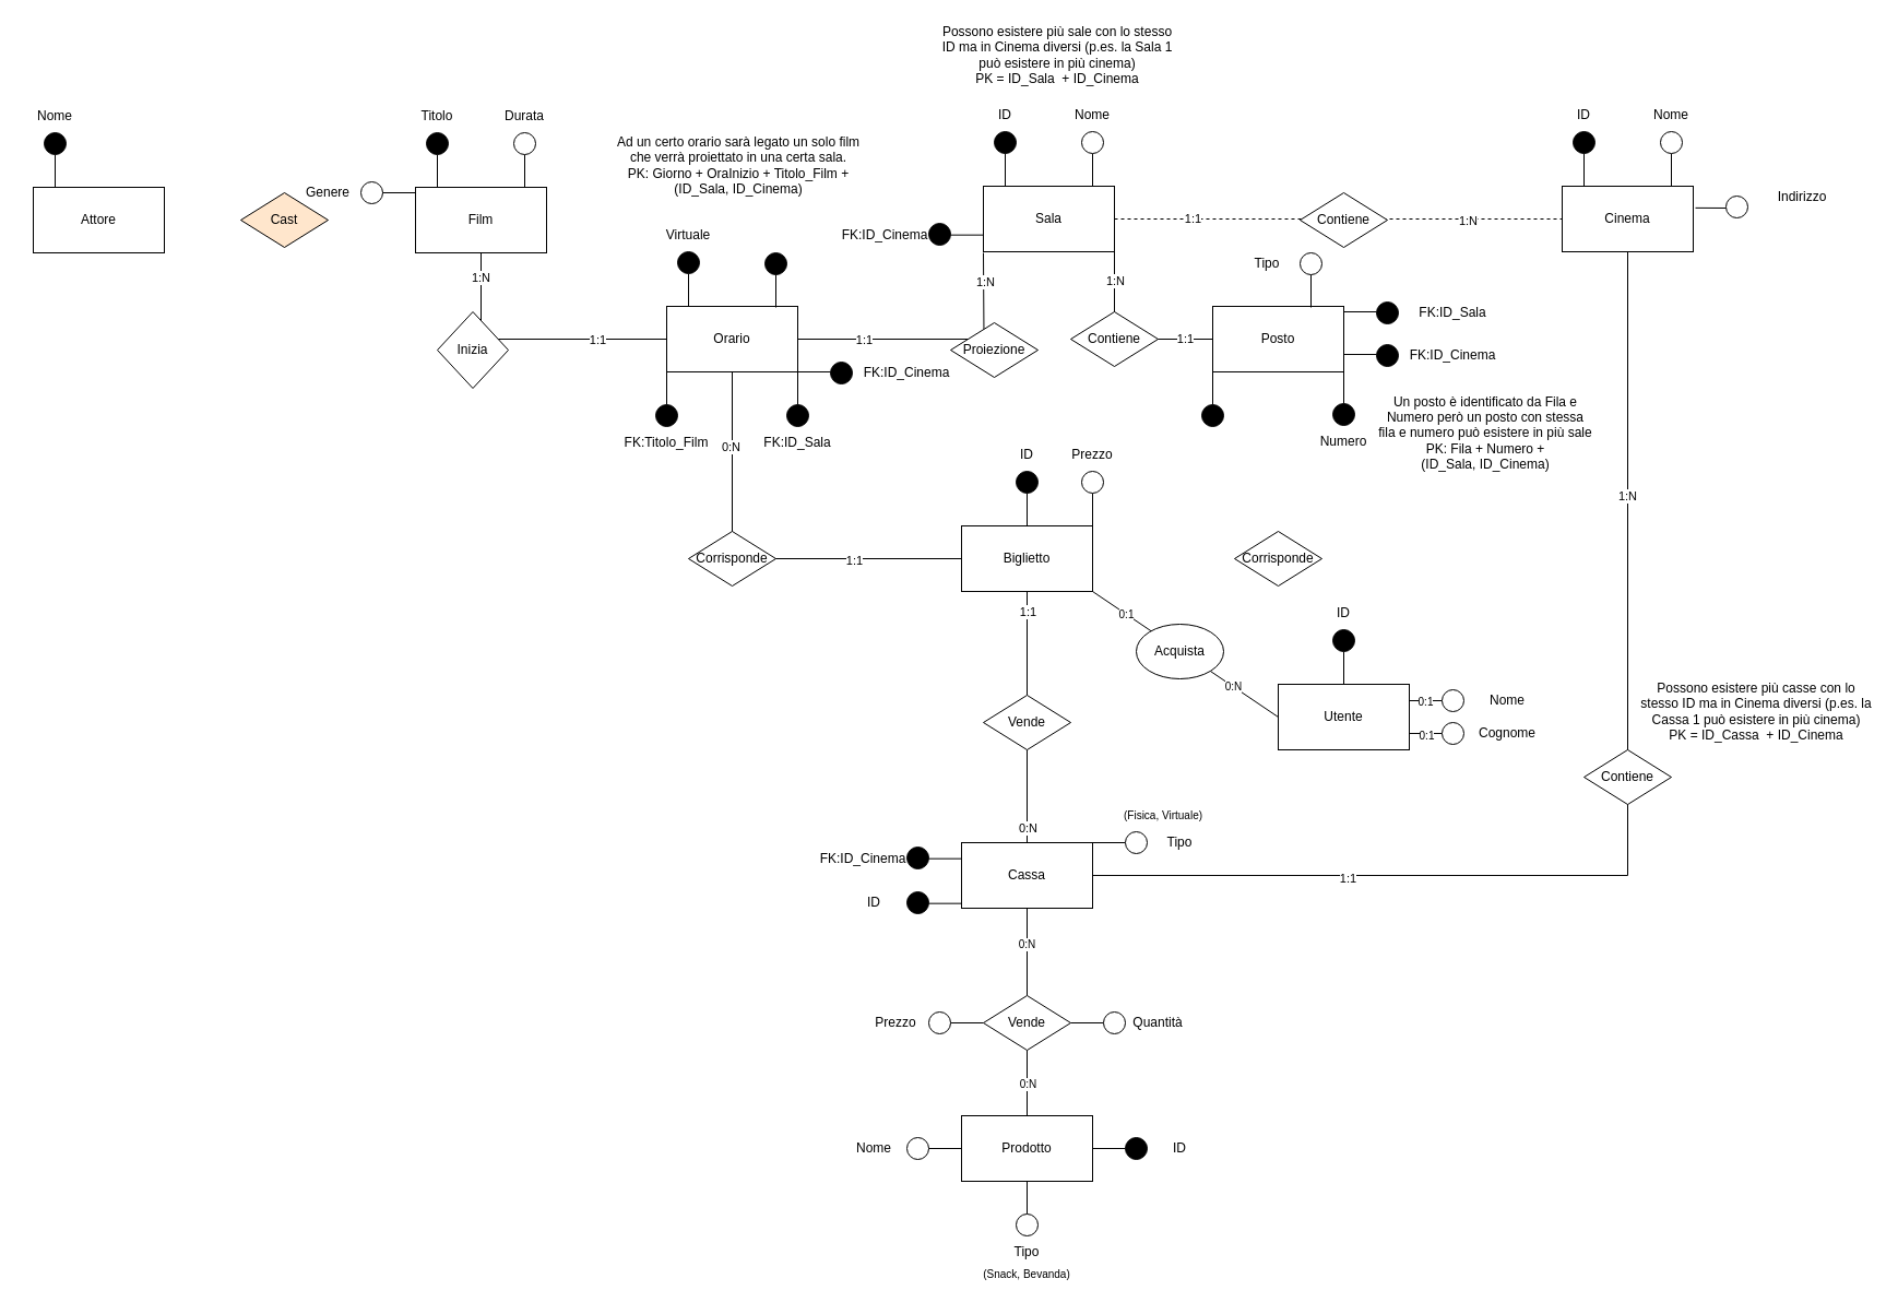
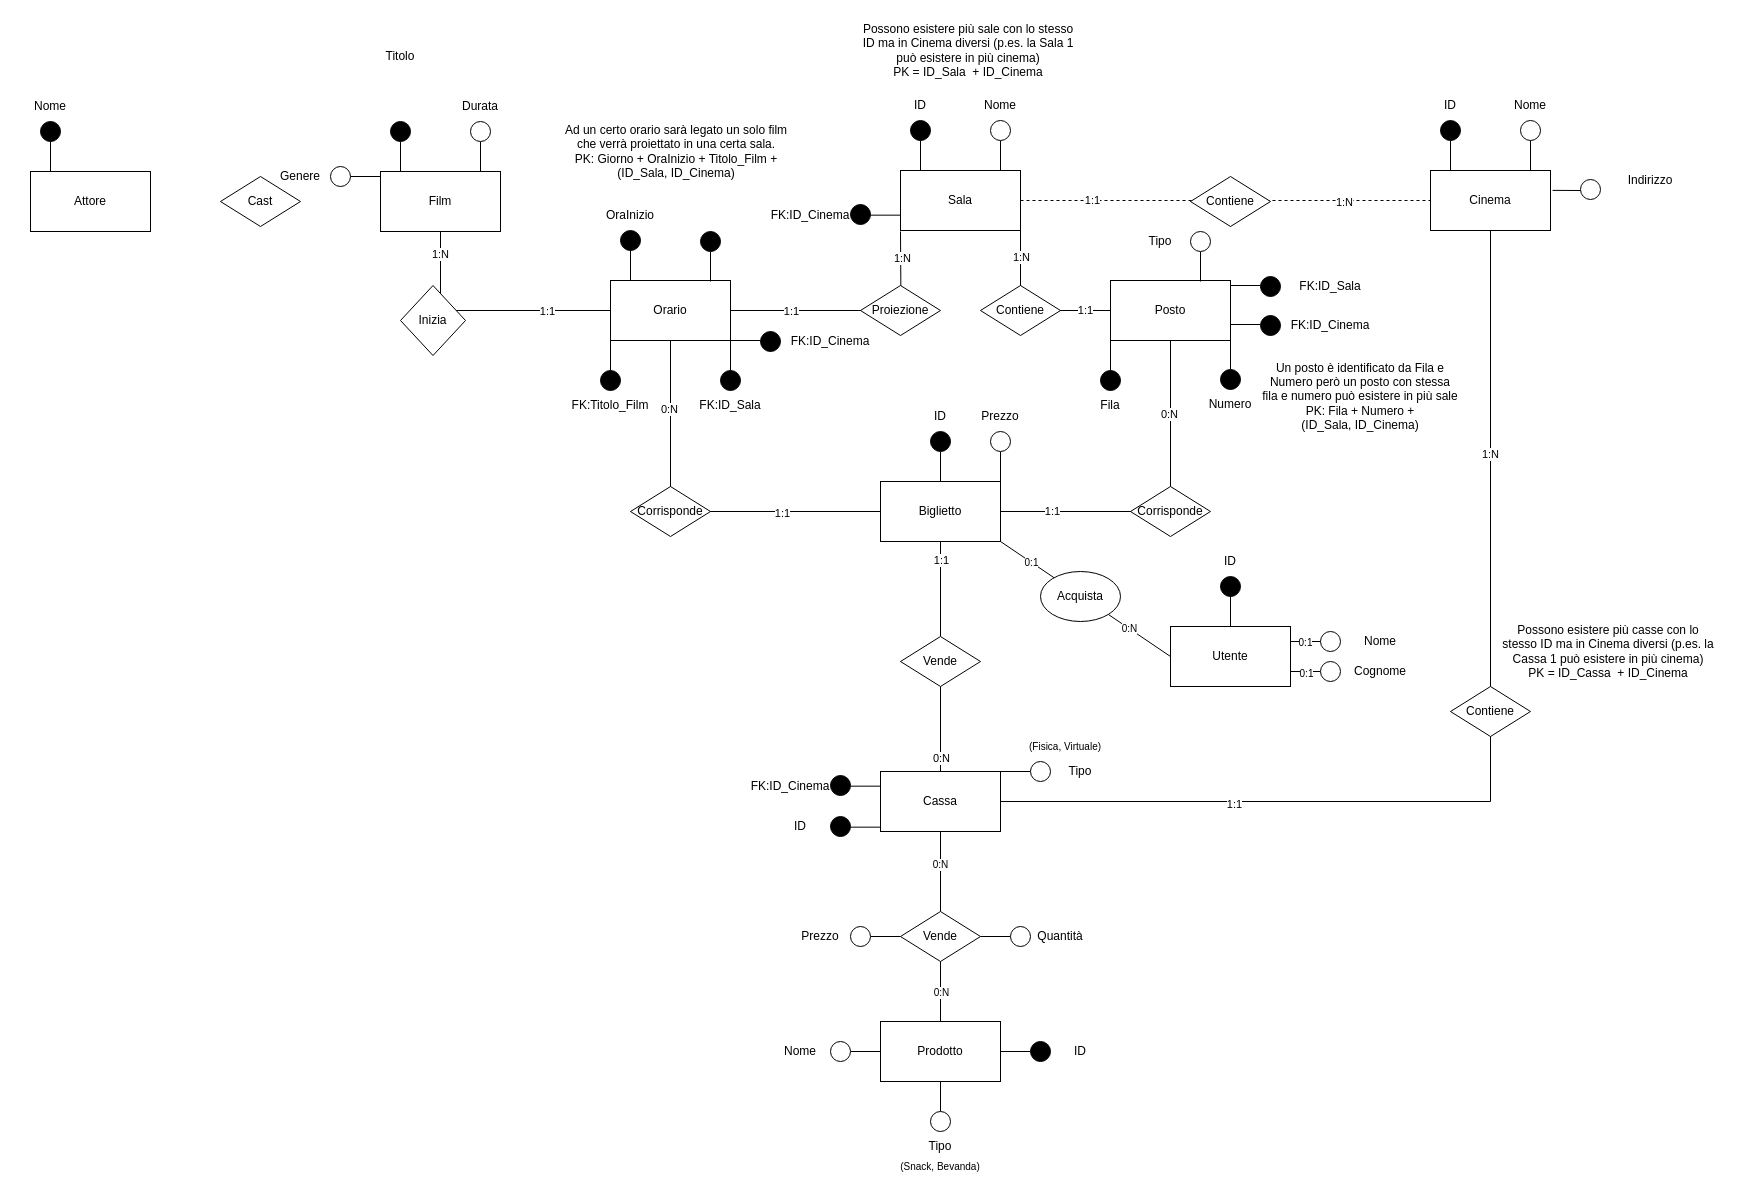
- <mxCell id="11" value="Titolo" style="text;html=1;strokeColor=none;fillColor=none;align=center;verticalAlign=middle;whiteSpace=wrap;rounded=0;" vertex="1" parent="1"><mxGeometry x="370" y="91" width="60" height="30" as="geometry" /></mxCell>
+ <mxCell id="11" value="Titolo" style="text;html=1;strokeColor=none;fillColor=none;align=center;verticalAlign=middle;whiteSpace=wrap;rounded=0;" vertex="1" parent="1"><mxGeometry x="370" y="41" width="60" height="30" as="geometry" /></mxCell>
- <mxCell id="22" value="Cast" style="rhombus;whiteSpace=wrap;html=1;fillColor=#ffe6cc;" vertex="1" parent="1"><mxGeometry x="220" y="176" width="80" height="50" as="geometry" /></mxCell>
+ <mxCell id="22" value="Cast" style="rhombus;whiteSpace=wrap;html=1;" vertex="1" parent="1"><mxGeometry x="220" y="176" width="80" height="50" as="geometry" /></mxCell>
- <mxCell id="43" value="Virtuale" style="text;html=1;strokeColor=none;fillColor=none;align=center;verticalAlign=middle;whiteSpace=wrap;rounded=0;" vertex="1" parent="1"><mxGeometry x="600" y="200" width="60" height="30" as="geometry" /></mxCell>
+ <mxCell id="43" value="OraInizio" style="text;html=1;strokeColor=none;fillColor=none;align=center;verticalAlign=middle;whiteSpace=wrap;rounded=0;" vertex="1" parent="1"><mxGeometry x="600" y="200" width="60" height="30" as="geometry" /></mxCell>
- <mxCell id="51" value="Proiezione" style="rhombus;whiteSpace=wrap;html=1;" vertex="1" parent="1"><mxGeometry x="870" y="295" width="80" height="50" as="geometry" /></mxCell>
+ <mxCell id="51" value="Proiezione" style="rhombus;whiteSpace=wrap;html=1;" vertex="1" parent="1"><mxGeometry x="860" y="285" width="80" height="50" as="geometry" /></mxCell>
+ <mxCell id="67" value="Fila" style="text;html=1;strokeColor=none;fillColor=none;align=center;verticalAlign=middle;whiteSpace=wrap;rounded=0;" vertex="1" parent="1"><mxGeometry x="1080" y="390" width="60" height="30" as="geometry" /></mxCell>
+ <mxCell id="90" value="" style="endArrow=none;html=1;rounded=0;exitX=1;exitY=0.5;exitDx=0;exitDy=0;entryX=0.5;entryY=1;entryDx=0;entryDy=0;edgeStyle=orthogonalEdgeStyle;" edge="1" parent="1" source="5" target="64"><mxGeometry width="50" height="50" relative="1" as="geometry"><mxPoint x="1080" y="461" as="sourcePoint" /><mxPoint x="1130" y="411" as="targetPoint" /><Array as="points"><mxPoint x="1170" y="511" /></Array></mxGeometry></mxCell>
+ <mxCell id="91" value="1:1" style="edgeLabel;html=1;align=center;verticalAlign=middle;resizable=0;points=[];" vertex="1" connectable="0" parent="90"><mxGeometry x="-0.703" y="1" relative="1" as="geometry"><mxPoint as="offset" /></mxGeometry></mxCell>
+ <mxCell id="92" value="0:N" style="edgeLabel;html=1;align=center;verticalAlign=middle;resizable=0;points=[];" vertex="1" connectable="0" parent="90"><mxGeometry x="0.573" y="2" relative="1" as="geometry"><mxPoint as="offset" /></mxGeometry></mxCell>
